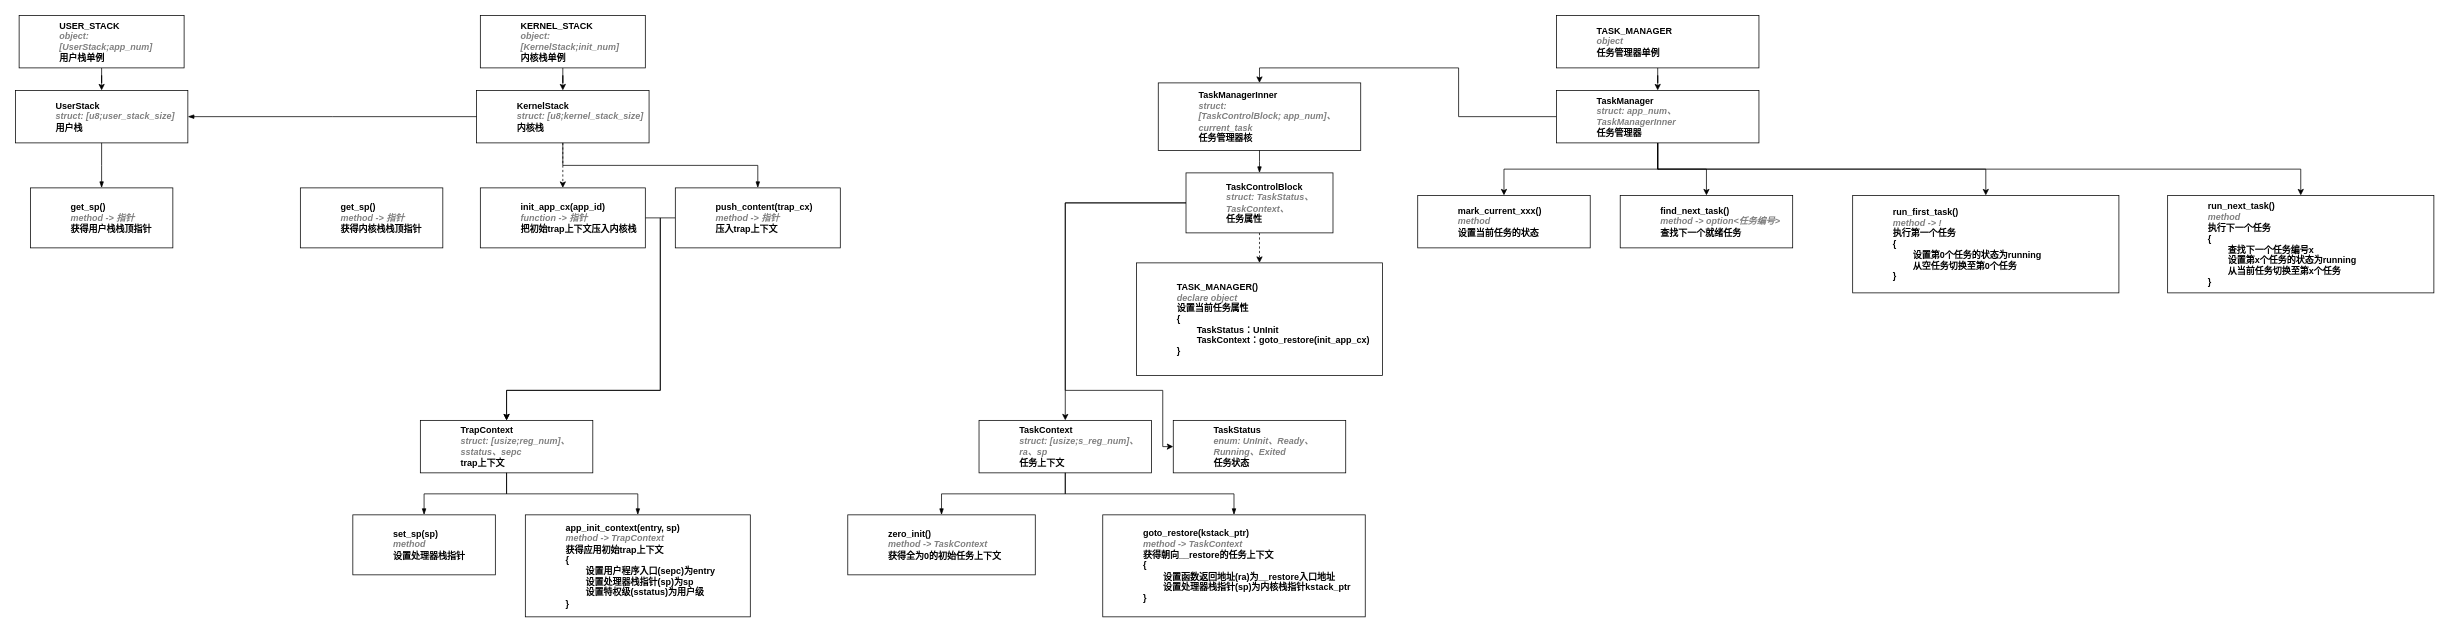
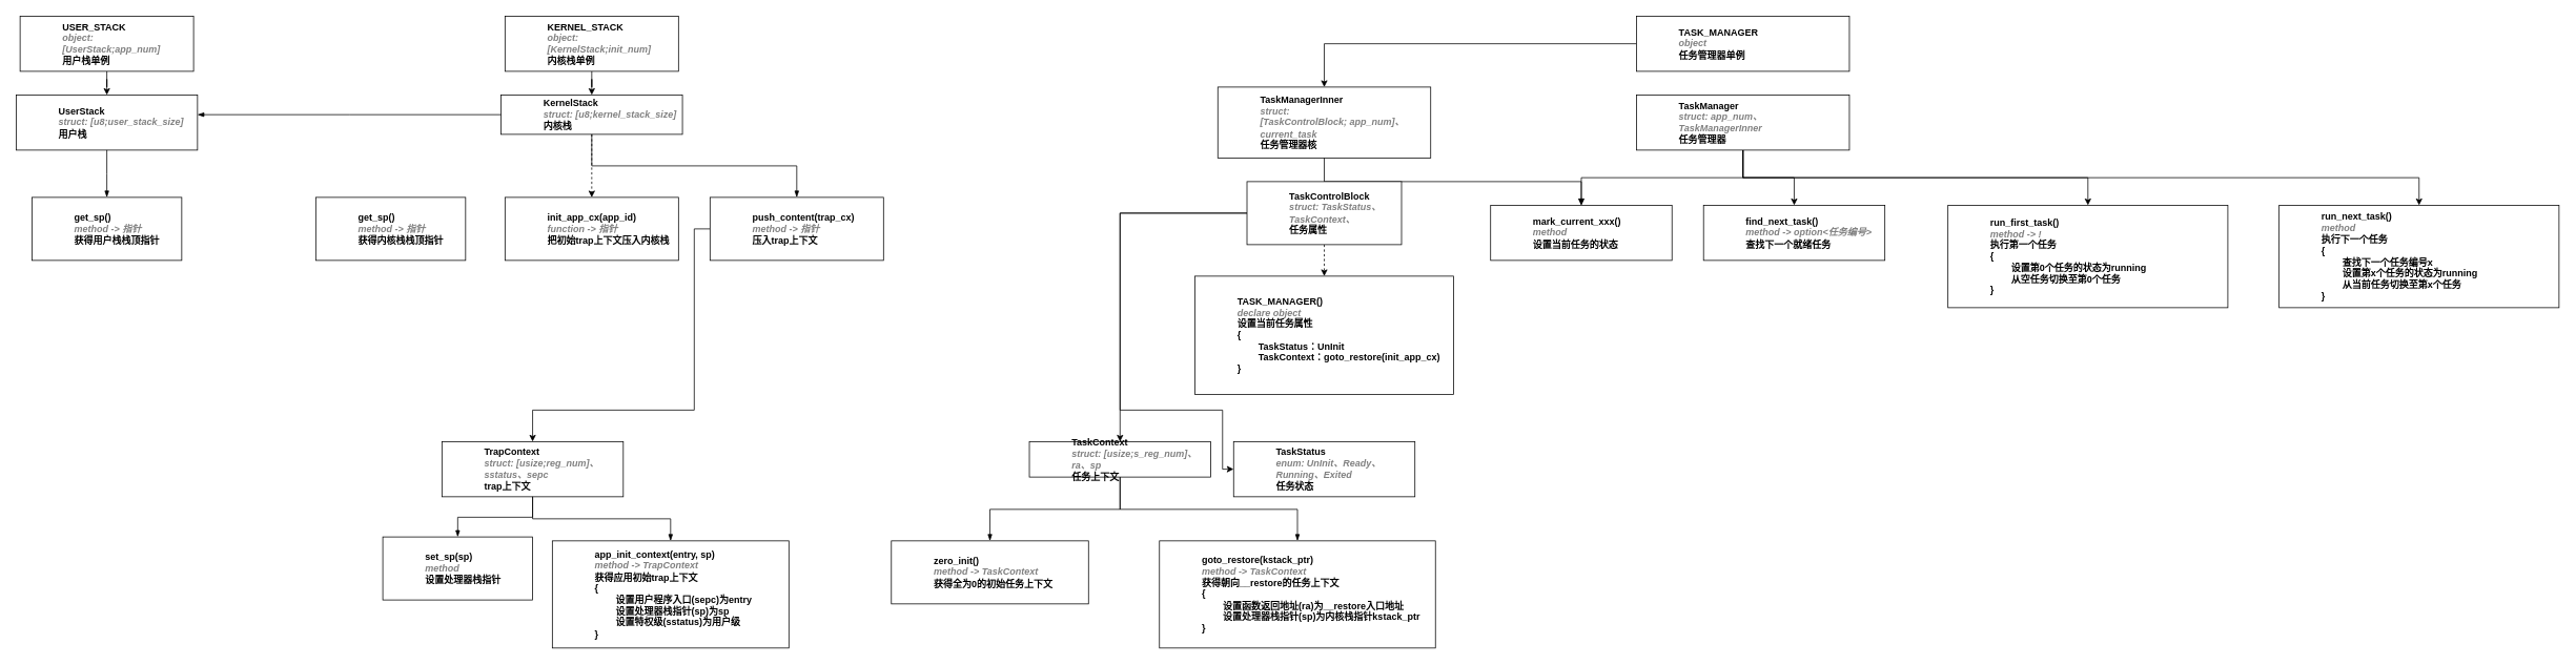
- <mxCell id="29" style="edgeStyle=orthogonalEdgeStyle;rounded=0;orthogonalLoop=1;jettySize=auto;html=1;entryX=0.5;entryY=0;entryDx=0;entryDy=0;exitX=0;exitY=0.5;exitDx=0;exitDy=0;" edge="1" parent="1" source="34" target="23"><mxGeometry relative="1" as="geometry" /></mxCell>
- <mxCell id="40" style="edgeStyle=orthogonalEdgeStyle;rounded=0;orthogonalLoop=1;jettySize=auto;html=1;entryX=0.5;entryY=0;entryDx=0;entryDy=0;" edge="1" parent="1" source="41" target="34"><mxGeometry relative="1" as="geometry" /></mxCell>
+ <mxCell id="40" style="edgeStyle=orthogonalEdgeStyle;rounded=0;orthogonalLoop=1;jettySize=auto;html=1;" edge="1" parent="1" source="41" target="23"><mxGeometry relative="1" as="geometry" /></mxCell>
- <mxCell id="3" value="KernelStack&lt;br&gt;&lt;i style=&quot;color: gray&quot;&gt;struct: [u8;kernel&lt;/i&gt;&lt;i style=&quot;color: gray;&quot;&gt;_stack&lt;/i&gt;&lt;i style=&quot;color: gray&quot;&gt;_size]&lt;/i&gt;&lt;br&gt;内核栈" style="label;whiteSpace=wrap;html=1;rounded=0;glass=0;treeMoving=1;treeFolding=1;" parent="1" vertex="1"><mxGeometry x="635" y="120" width="230" height="70" as="geometry" /></mxCell>
+ <mxCell id="3" value="KernelStack&lt;br&gt;&lt;i style=&quot;color: gray&quot;&gt;struct: [u8;kernel&lt;/i&gt;&lt;i style=&quot;color: gray;&quot;&gt;_stack&lt;/i&gt;&lt;i style=&quot;color: gray&quot;&gt;_size]&lt;/i&gt;&lt;br&gt;内核栈" style="label;whiteSpace=wrap;html=1;rounded=0;glass=0;treeMoving=1;treeFolding=1;" parent="1" vertex="1"><mxGeometry x="635" y="120" width="230" height="50" as="geometry" /></mxCell>
- <mxCell id="24" value="" style="endArrow=blockThin;endFill=1;fontSize=11;edgeStyle=elbowEdgeStyle;elbow=vertical;rounded=0;" edge="1" source="23" target="28" parent="1"><mxGeometry relative="1" as="geometry" /></mxCell>
+ <mxCell id="24" value="" style="endArrow=blockThin;endFill=1;fontSize=11;edgeStyle=elbowEdgeStyle;elbow=vertical;rounded=0;" edge="1" source="23" target="43" parent="1"><mxGeometry relative="1" as="geometry" /></mxCell>
- <mxCell id="21" style="edgeStyle=orthogonalEdgeStyle;rounded=0;orthogonalLoop=1;jettySize=auto;html=1;entryX=0.5;entryY=0;entryDx=0;entryDy=0;exitX=1;exitY=0.5;exitDx=0;exitDy=0;" edge="1" parent="1" source="22" target="16"><mxGeometry relative="1" as="geometry"><Array as="points"><mxPoint x="880" y="290" /><mxPoint x="880" y="520" /><mxPoint x="675" y="520" /></Array></mxGeometry></mxCell>
- <mxCell id="35" value="TaskContext&lt;br&gt;&lt;i style=&quot;color: gray&quot;&gt;struct: [usize;s_reg_num]、ra、sp&lt;/i&gt;&lt;br&gt;任务上下文" style="label;whiteSpace=wrap;html=1;rounded=0;glass=0;treeMoving=1;treeFolding=1;" vertex="1" parent="1"><mxGeometry x="1305" y="560" width="230" height="70" as="geometry" /></mxCell>
+ <mxCell id="35" value="TaskContext&lt;br&gt;&lt;i style=&quot;color: gray&quot;&gt;struct: [usize;s_reg_num]、ra、sp&lt;/i&gt;&lt;br&gt;任务上下文" style="label;whiteSpace=wrap;html=1;rounded=0;glass=0;treeMoving=1;treeFolding=1;" vertex="1" parent="1"><mxGeometry x="1305" y="560" width="230" height="45" as="geometry" /></mxCell>
- <mxCell id="18" value="set_sp(sp)&lt;br&gt;&lt;i style=&quot;color: gray&quot;&gt;method&lt;/i&gt;&lt;br&gt;设置处理器栈指针" style="label;whiteSpace=wrap;html=1;rounded=0;glass=0;" vertex="1" parent="1"><mxGeometry x="470" y="686" width="190" height="80" as="geometry" /></mxCell>
+ <mxCell id="18" value="set_sp(sp)&lt;br&gt;&lt;i style=&quot;color: gray&quot;&gt;method&lt;/i&gt;&lt;br&gt;设置处理器栈指针" style="label;whiteSpace=wrap;html=1;rounded=0;glass=0;" vertex="1" parent="1"><mxGeometry x="485" y="681" width="190" height="80" as="geometry" /></mxCell>
